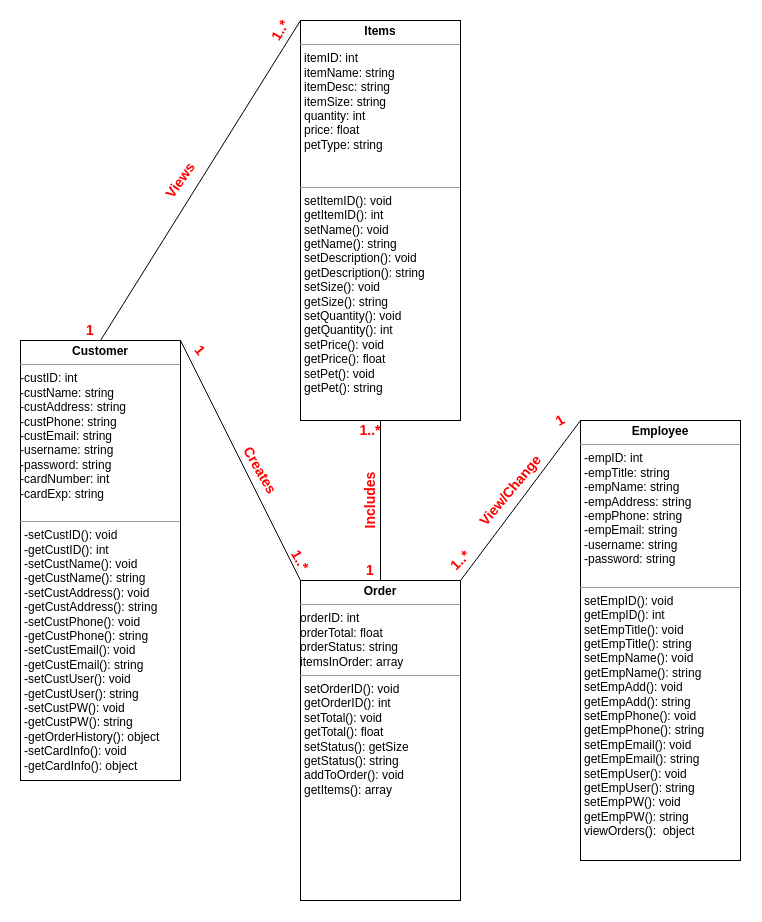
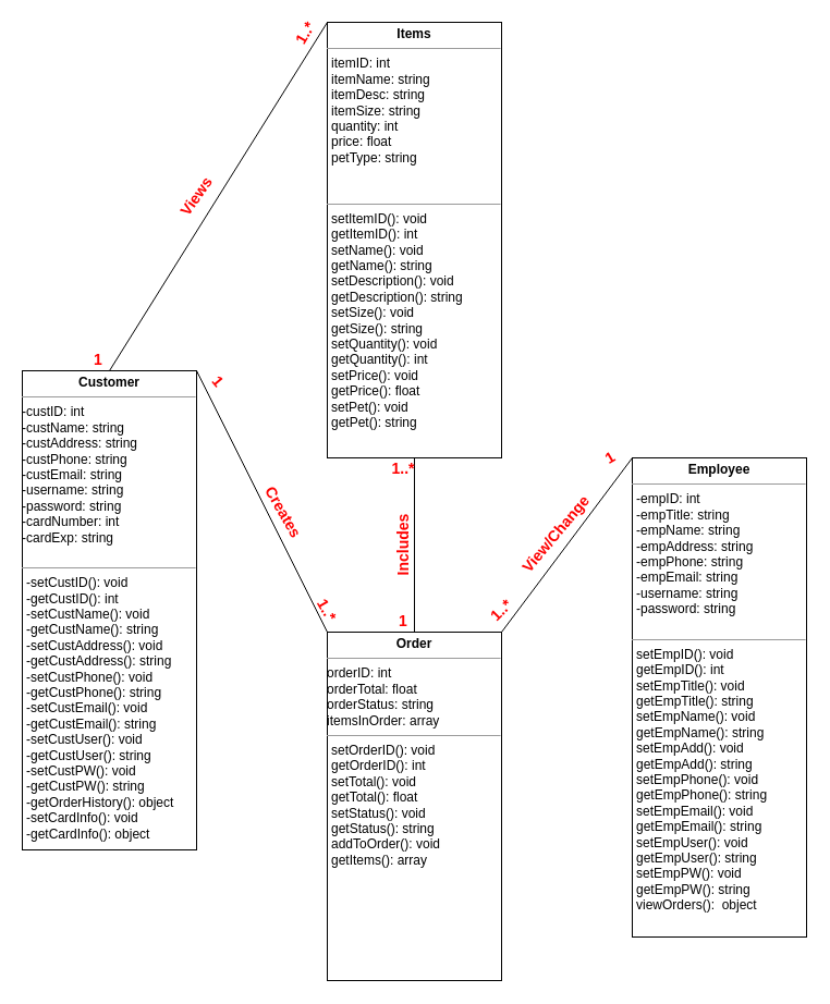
- <mxCell id="4" value="&lt;p style=&quot;margin: 0px ; margin-top: 4px ; text-align: center&quot;&gt;&lt;b&gt;Order&lt;/b&gt;&lt;/p&gt;&lt;hr size=&quot;1&quot;&gt;&lt;p style=&quot;margin: 0px ; margin-left: 4px&quot;&gt;&lt;/p&gt;orderID: int&lt;br&gt;orderTotal: float&lt;br&gt;orderStatus: string&lt;br&gt;itemsInOrder: array&lt;br&gt;&lt;hr size=&quot;1&quot;&gt;&lt;p style=&quot;margin: 0px ; margin-left: 4px&quot;&gt;&lt;span&gt;setOrderID(): void&lt;/span&gt;&lt;br&gt;&lt;/p&gt;&lt;p style=&quot;margin: 0px ; margin-left: 4px&quot;&gt;getOrderID(): int&lt;/p&gt;&lt;p style=&quot;margin: 0px ; margin-left: 4px&quot;&gt;setTotal(): void&lt;/p&gt;&lt;p style=&quot;margin: 0px ; margin-left: 4px&quot;&gt;getTotal(): float&lt;/p&gt;&lt;p style=&quot;margin: 0px ; margin-left: 4px&quot;&gt;setStatus(): getSize&lt;/p&gt;&lt;p style=&quot;margin: 0px ; margin-left: 4px&quot;&gt;getStatus(): string&lt;/p&gt;&lt;p style=&quot;margin: 0px ; margin-left: 4px&quot;&gt;addToOrder(): void&lt;/p&gt;&lt;p style=&quot;margin: 0px ; margin-left: 4px&quot;&gt;getItems(): array&lt;/p&gt;&lt;p style=&quot;margin: 0px ; margin-left: 4px&quot;&gt;&lt;br&gt;&lt;/p&gt;" style="verticalAlign=top;align=left;overflow=fill;fontSize=12;fontFamily=Helvetica;html=1;" parent="1" vertex="1"><mxGeometry x="300" y="580" width="160" height="320" as="geometry" /></mxCell>
+ <mxCell id="4" value="&lt;p style=&quot;margin: 0px ; margin-top: 4px ; text-align: center&quot;&gt;&lt;b&gt;Order&lt;/b&gt;&lt;/p&gt;&lt;hr size=&quot;1&quot;&gt;&lt;p style=&quot;margin: 0px ; margin-left: 4px&quot;&gt;&lt;/p&gt;orderID: int&lt;br&gt;orderTotal: float&lt;br&gt;orderStatus: string&lt;br&gt;itemsInOrder: array&lt;br&gt;&lt;hr size=&quot;1&quot;&gt;&lt;p style=&quot;margin: 0px ; margin-left: 4px&quot;&gt;&lt;span&gt;setOrderID(): void&lt;/span&gt;&lt;br&gt;&lt;/p&gt;&lt;p style=&quot;margin: 0px ; margin-left: 4px&quot;&gt;getOrderID(): int&lt;/p&gt;&lt;p style=&quot;margin: 0px ; margin-left: 4px&quot;&gt;setTotal(): void&lt;/p&gt;&lt;p style=&quot;margin: 0px ; margin-left: 4px&quot;&gt;getTotal(): float&lt;/p&gt;&lt;p style=&quot;margin: 0px ; margin-left: 4px&quot;&gt;setStatus(): void&lt;/p&gt;&lt;p style=&quot;margin: 0px ; margin-left: 4px&quot;&gt;getStatus(): string&lt;/p&gt;&lt;p style=&quot;margin: 0px ; margin-left: 4px&quot;&gt;addToOrder(): void&lt;/p&gt;&lt;p style=&quot;margin: 0px ; margin-left: 4px&quot;&gt;getItems(): array&lt;/p&gt;&lt;p style=&quot;margin: 0px ; margin-left: 4px&quot;&gt;&lt;br&gt;&lt;/p&gt;" style="verticalAlign=top;align=left;overflow=fill;fontSize=12;fontFamily=Helvetica;html=1;" parent="1" vertex="1"><mxGeometry x="300" y="580" width="160" height="320" as="geometry" /></mxCell>
